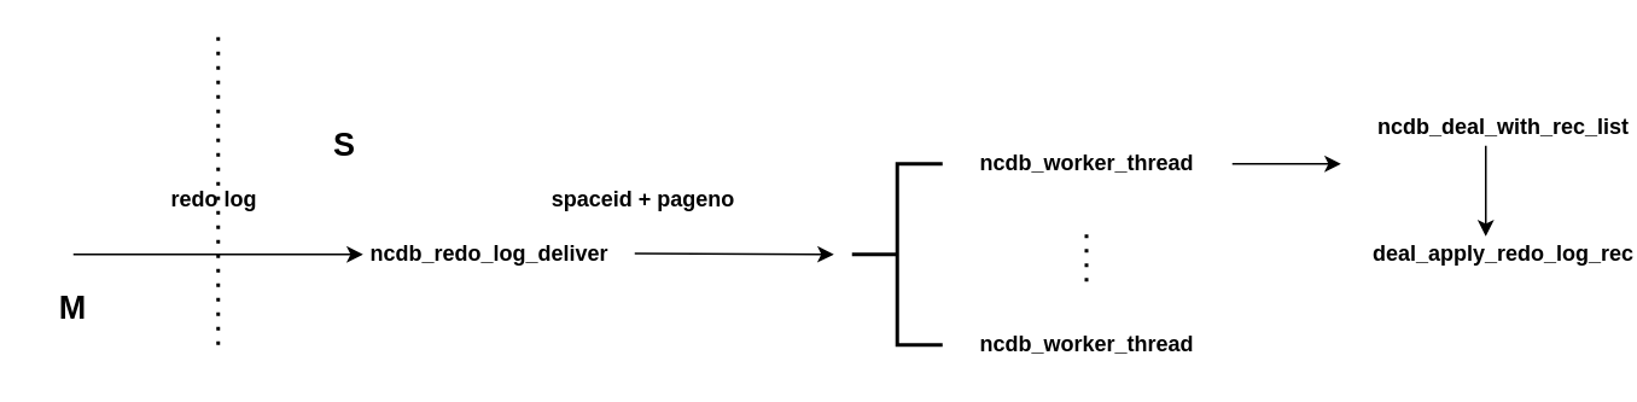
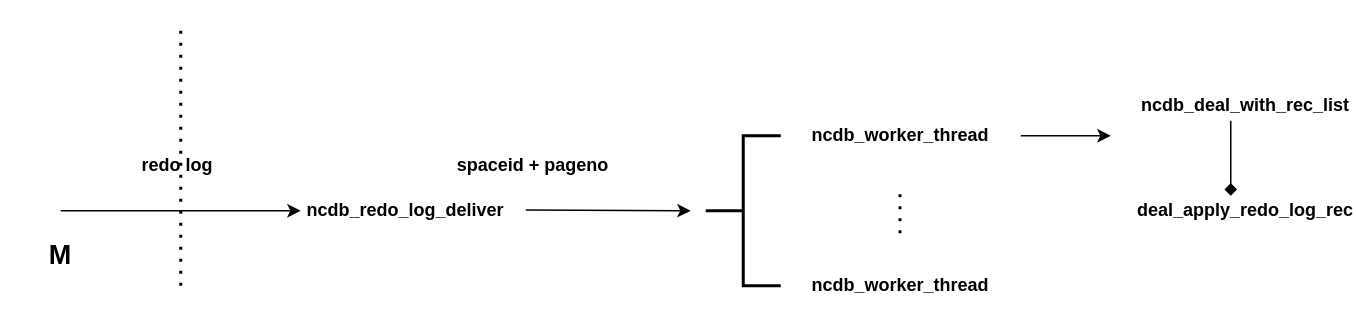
- <mxCell id="4" value="&lt;font style=&quot;font-size: 18px&quot;&gt;&lt;b&gt;S&lt;/b&gt;&lt;/font&gt;" style="text;html=1;strokeColor=none;fillColor=none;align=center;verticalAlign=middle;whiteSpace=wrap;rounded=0;" vertex="1" parent="1"><mxGeometry x="170" y="70" width="40" height="20" as="geometry" /></mxCell>
- <mxCell id="15" style="edgeStyle=orthogonalEdgeStyle;rounded=0;orthogonalLoop=1;jettySize=auto;html=1;exitX=0.25;exitY=1;exitDx=0;exitDy=0;entryX=0.25;entryY=0;entryDx=0;entryDy=0;" edge="1" parent="1" source="16" target="17"><mxGeometry relative="1" as="geometry" /></mxCell>
+ <mxCell id="15" style="edgeStyle=orthogonalEdgeStyle;rounded=0;orthogonalLoop=1;jettySize=auto;html=1;exitX=0.25;exitY=1;exitDx=0;exitDy=0;entryX=0.25;entryY=0;entryDx=0;entryDy=0;endArrow=diamond;" edge="1" parent="1" source="16" target="17"><mxGeometry relative="1" as="geometry" /></mxCell>
